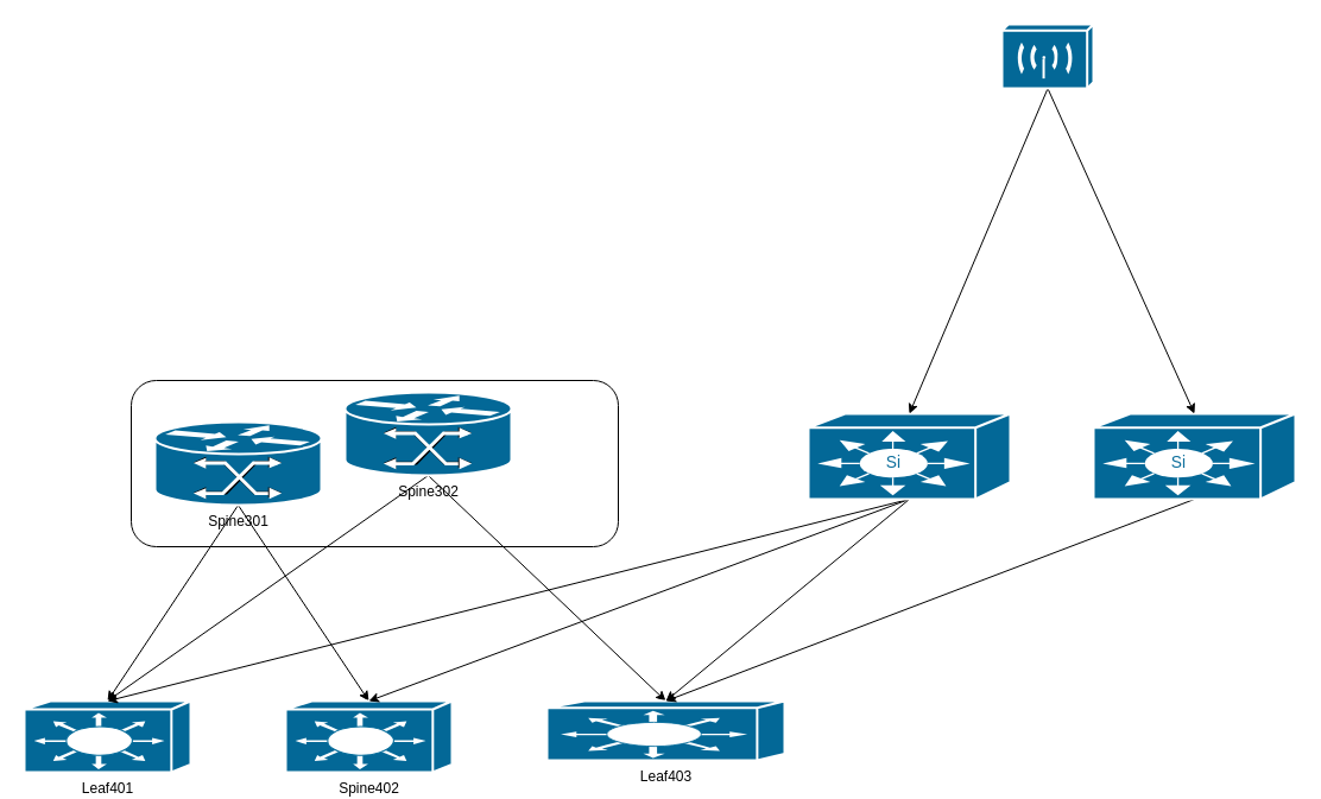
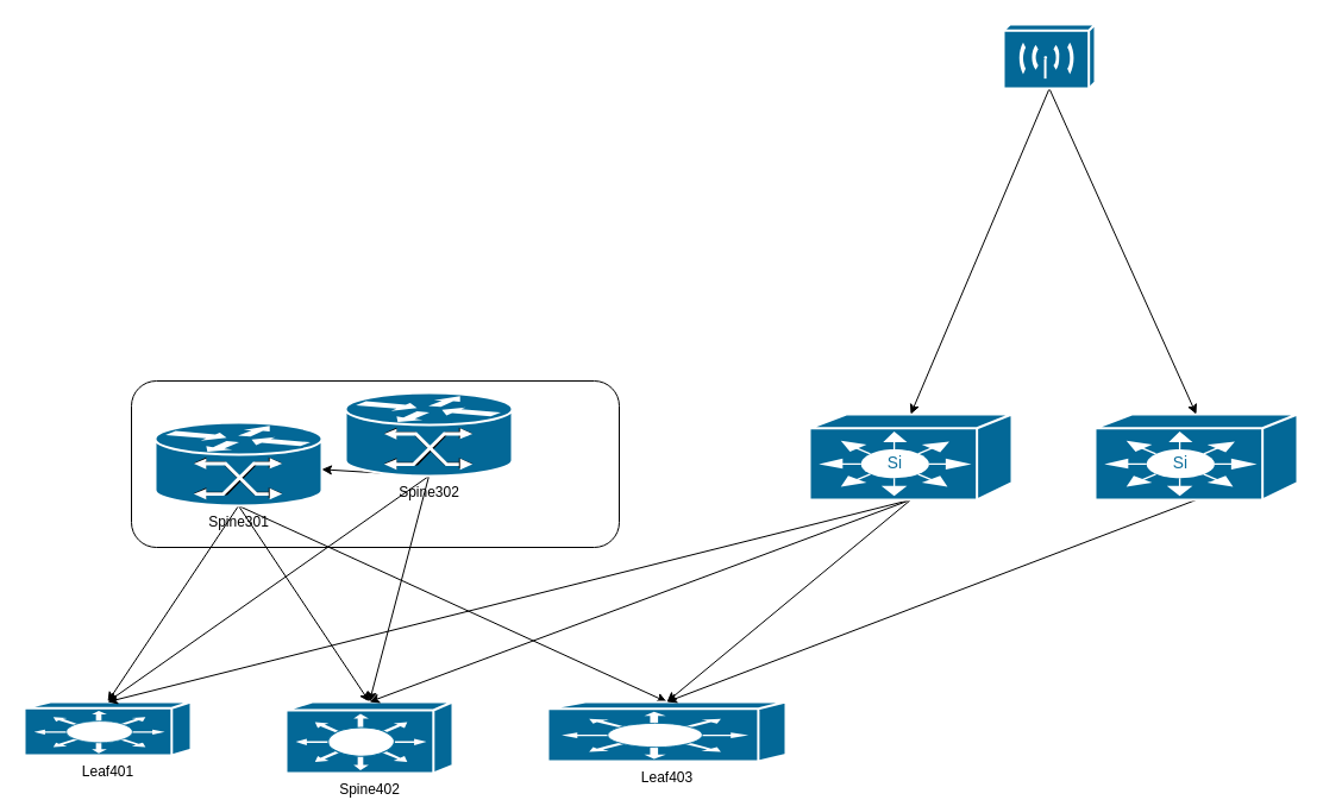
+ <mxCell id="8" style="edgeStyle=none;rounded=0;orthogonalLoop=1;jettySize=auto;html=1;exitX=0.5;exitY=1;exitDx=0;exitDy=0;exitPerimeter=0;entryX=0.5;entryY=0;entryDx=0;entryDy=0;entryPerimeter=0;" parent="1" source="10" target="12" edge="1"><mxGeometry relative="1" as="geometry" /></mxCell>
- <mxCell id="7" style="edgeStyle=none;rounded=0;orthogonalLoop=1;jettySize=auto;html=1;entryX=0.5;entryY=0;entryDx=0;entryDy=0;entryPerimeter=0;exitX=0.5;exitY=1;exitDx=0;exitDy=0;exitPerimeter=0;" parent="1" source="10" target="13" edge="1"><mxGeometry relative="1" as="geometry" /></mxCell>
+ <mxCell id="7" style="edgeStyle=none;rounded=0;orthogonalLoop=1;jettySize=auto;html=1;exitX=0.5;exitY=1;exitDx=0;exitDy=0;exitPerimeter=0;" parent="1" source="10" target="6" edge="1"><mxGeometry relative="1" as="geometry" /></mxCell>
+ <mxCell id="5" style="edgeStyle=none;rounded=0;orthogonalLoop=1;jettySize=auto;html=1;exitX=0.5;exitY=1;exitDx=0;exitDy=0;exitPerimeter=0;entryX=0.5;entryY=0;entryDx=0;entryDy=0;entryPerimeter=0;" parent="1" source="6" target="13" edge="1"><mxGeometry relative="1" as="geometry" /></mxCell>
- <mxCell id="11" value="Leaf401" style="shape=mxgraph.cisco.switches.layer_3_switch;sketch=0;html=1;pointerEvents=1;dashed=0;fillColor=#036897;strokeColor=#ffffff;strokeWidth=2;verticalLabelPosition=bottom;verticalAlign=top;align=center;outlineConnect=0;" parent="1" vertex="1"><mxGeometry x="20" y="590" width="140" height="60" as="geometry" /></mxCell>
+ <mxCell id="11" value="Leaf401" style="shape=mxgraph.cisco.switches.layer_3_switch;sketch=0;html=1;pointerEvents=1;dashed=0;fillColor=#036897;strokeColor=#ffffff;strokeWidth=2;verticalLabelPosition=bottom;verticalAlign=top;align=center;outlineConnect=0;" parent="1" vertex="1"><mxGeometry x="20" y="590" width="140" height="45" as="geometry" /></mxCell>
